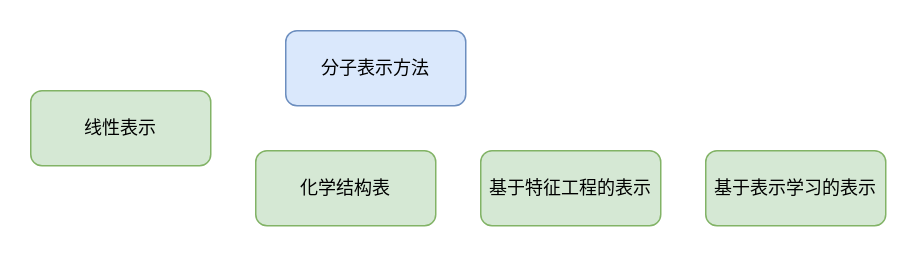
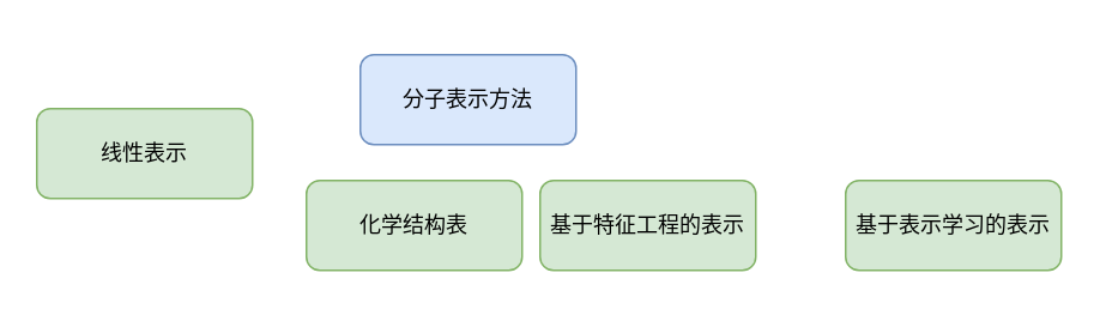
- <mxCell id="2" value="分子表示方法" style="rounded=1;whiteSpace=wrap;html=1;fillColor=#dae8fc;strokeColor=#6c8ebf;" vertex="1" parent="1"><mxGeometry x="190" y="20" width="120" height="50" as="geometry" /></mxCell>
+ <mxCell id="2" value="分子表示方法" style="rounded=1;whiteSpace=wrap;html=1;fillColor=#dae8fc;strokeColor=#6c8ebf;" vertex="1" parent="1"><mxGeometry x="200" y="30" width="120" height="50" as="geometry" /></mxCell>
- <mxCell id="5" value="基于特征工程的表示" style="rounded=1;whiteSpace=wrap;html=1;fillColor=#d5e8d4;strokeColor=#82b366;" vertex="1" parent="1"><mxGeometry x="320" y="100" width="120" height="50" as="geometry" /></mxCell>
+ <mxCell id="5" value="基于特征工程的表示" style="rounded=1;whiteSpace=wrap;html=1;fillColor=#d5e8d4;strokeColor=#82b366;" vertex="1" parent="1"><mxGeometry x="300" y="100" width="120" height="50" as="geometry" /></mxCell>
